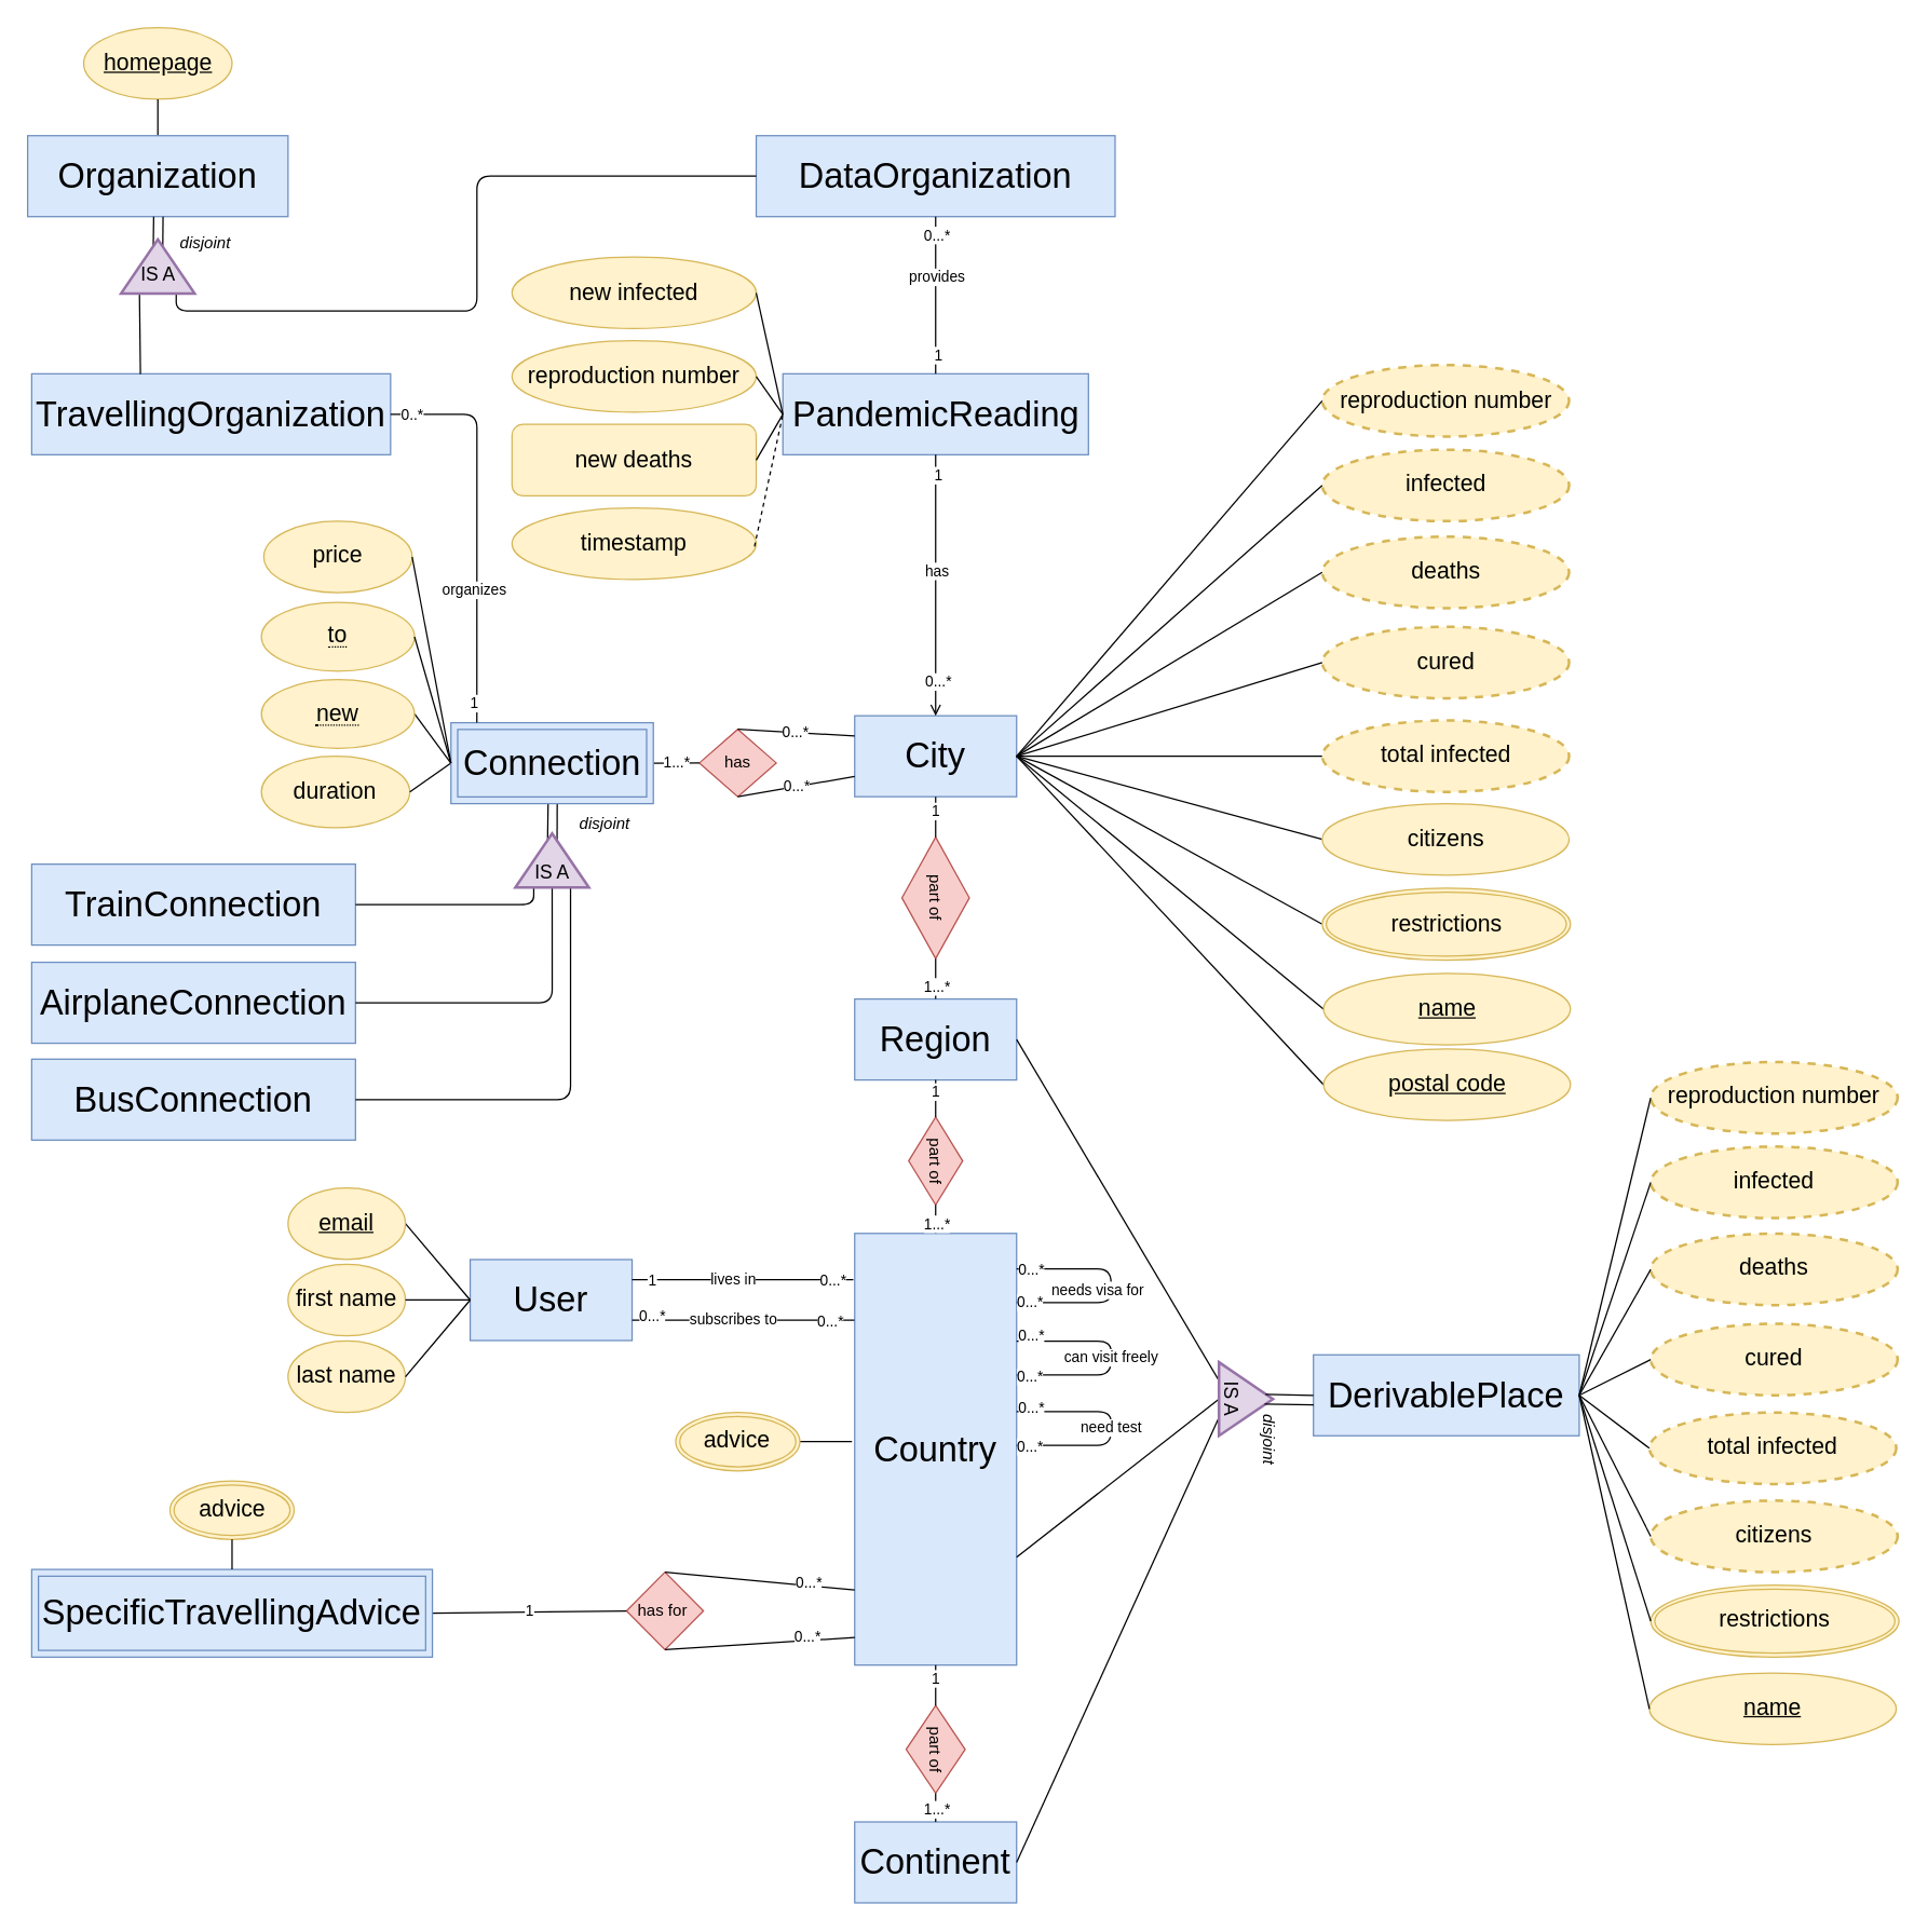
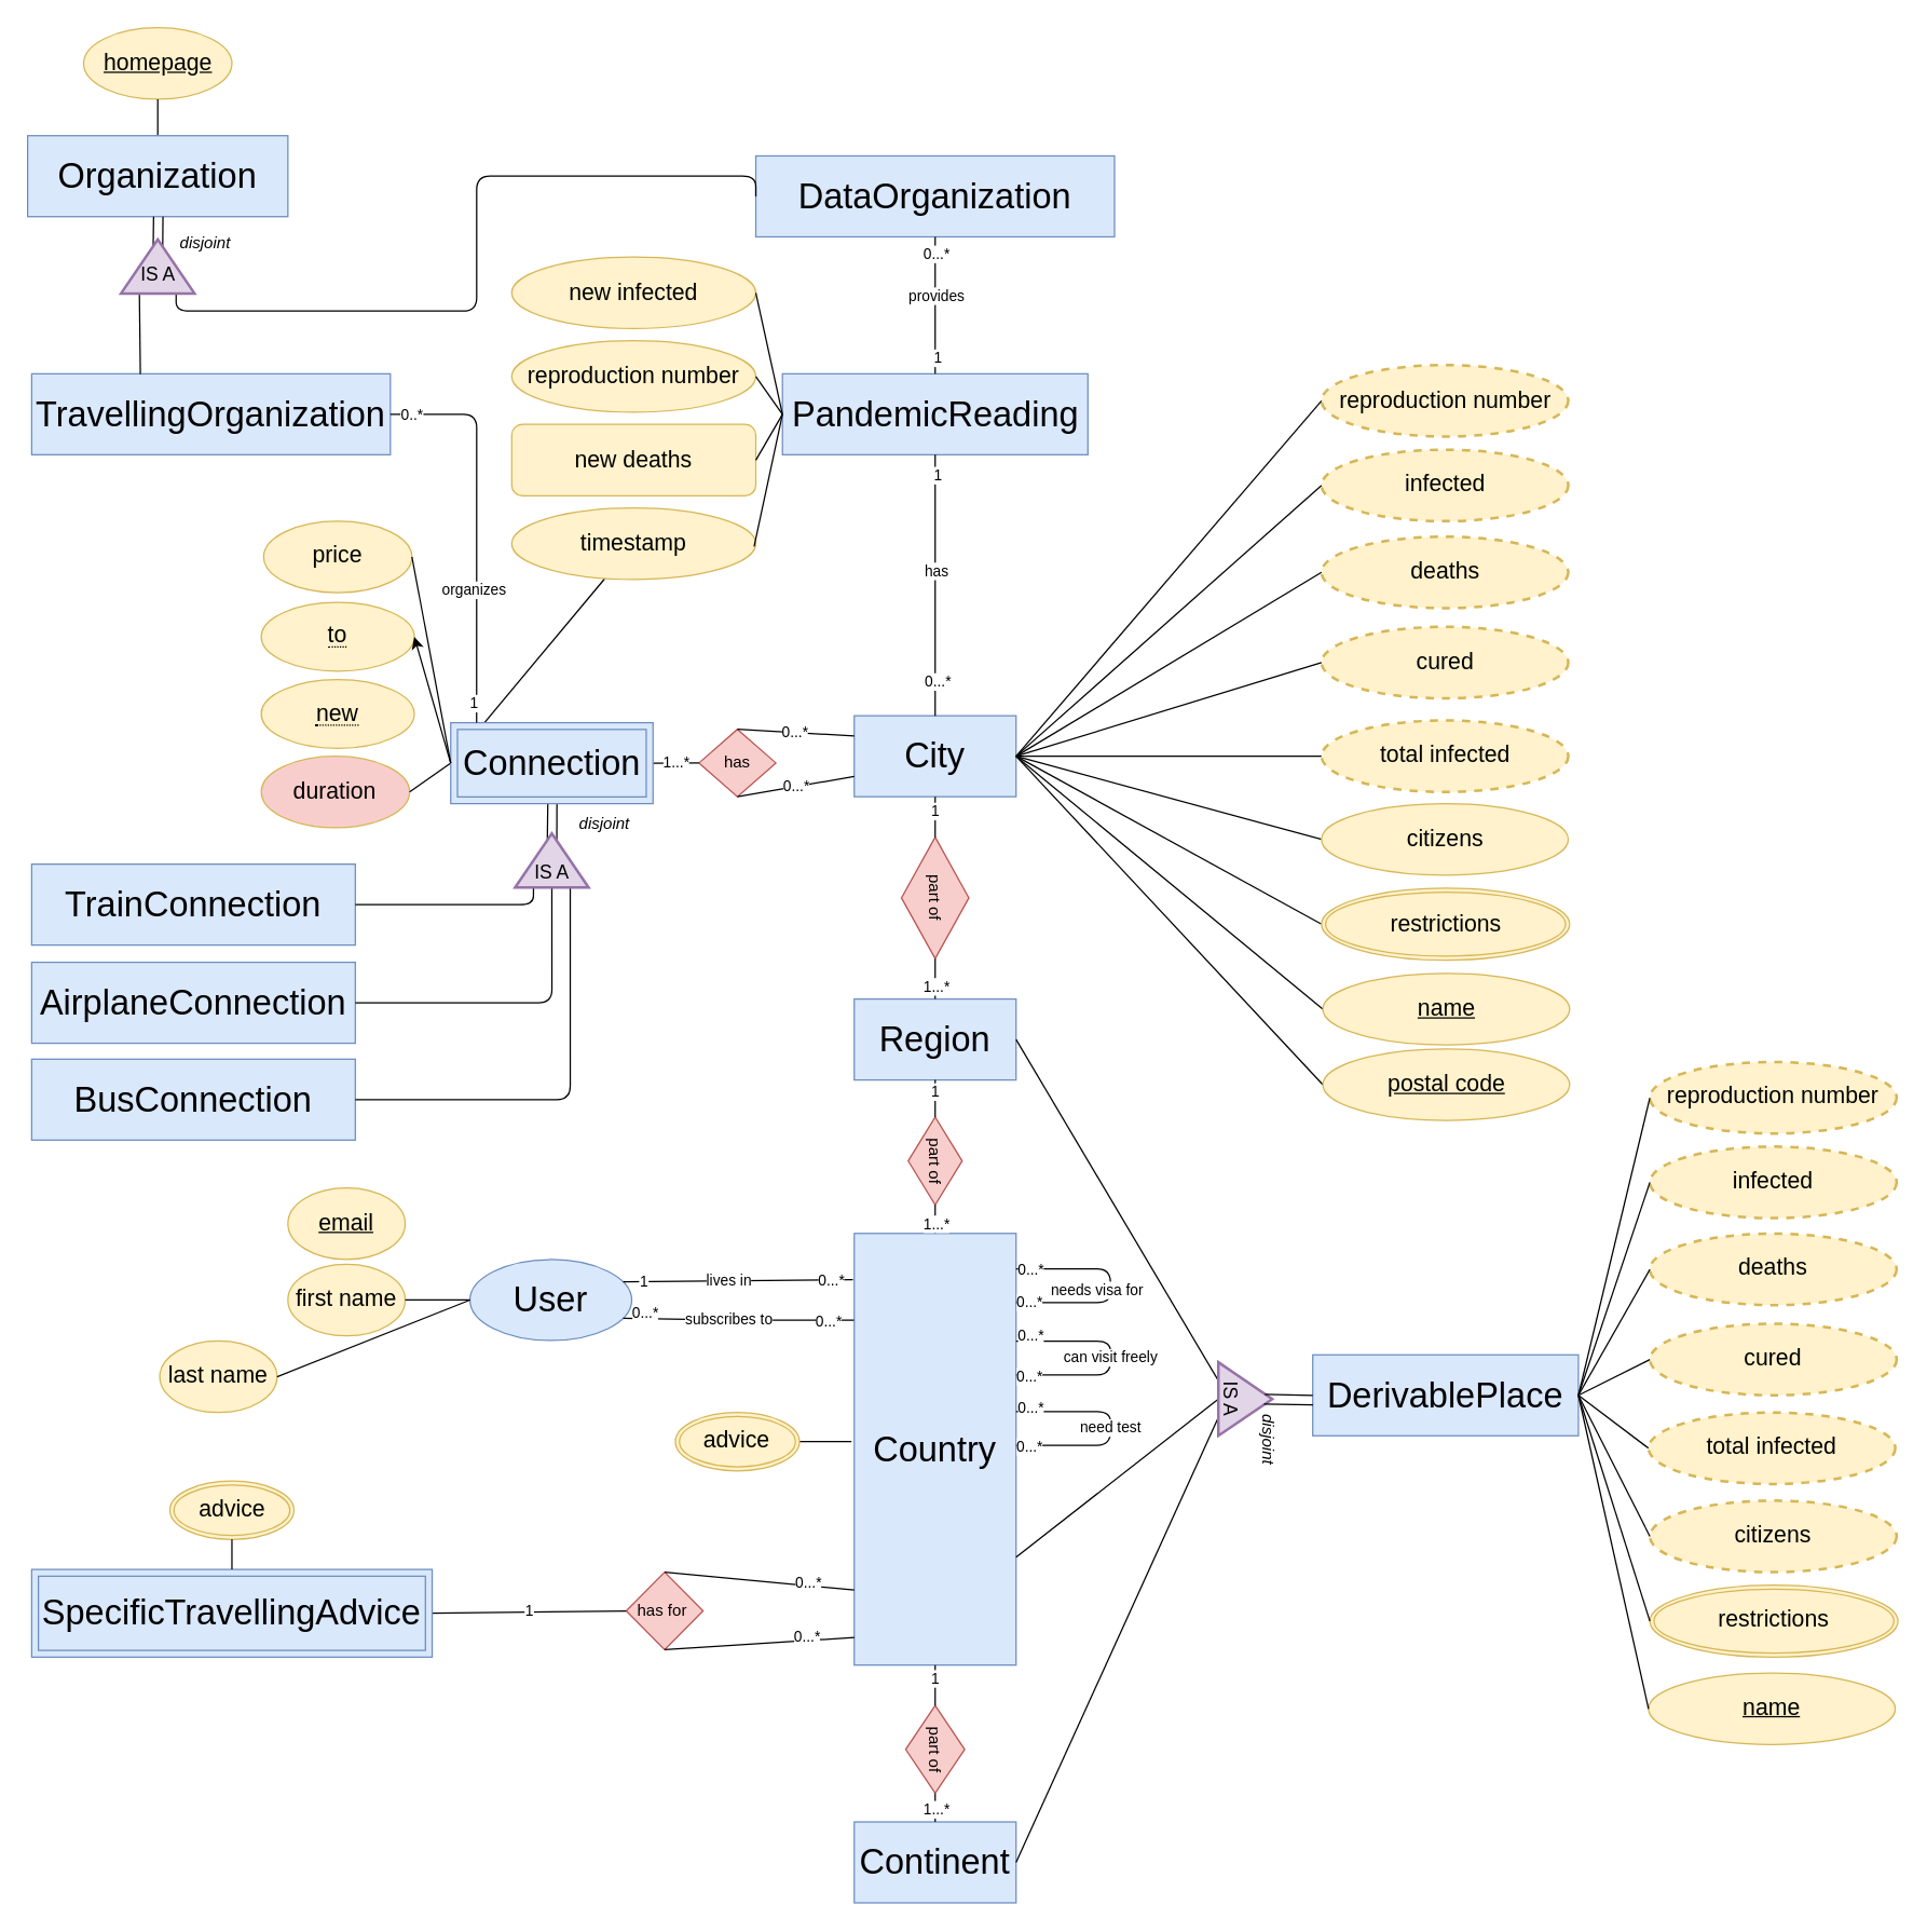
- <mxCell id="98" value="&lt;span style=&quot;font-size: 26px&quot;&gt;DataOrganization&lt;/span&gt;" style="rounded=0;whiteSpace=wrap;html=1;fillColor=#dae8fc;strokeColor=#6c8ebf;" parent="1" vertex="1"><mxGeometry x="560" y="100" width="266" height="60" as="geometry" /></mxCell>
+ <mxCell id="98" value="&lt;span style=&quot;font-size: 26px&quot;&gt;DataOrganization&lt;/span&gt;" style="rounded=0;whiteSpace=wrap;html=1;fillColor=#dae8fc;strokeColor=#6c8ebf;" parent="1" vertex="1"><mxGeometry x="560" y="115" width="266" height="60" as="geometry" /></mxCell>
- <mxCell id="142" value="" style="endArrow=none;html=1;exitX=0.993;exitY=0.538;exitDx=0;exitDy=0;exitPerimeter=0;entryX=0;entryY=0.5;entryDx=0;entryDy=0;dashed=1;" parent="1" source="140" target="73" edge="1"><mxGeometry width="50" height="50" relative="1" as="geometry"><mxPoint x="593" y="380" as="sourcePoint" /><mxPoint x="643" y="330" as="targetPoint" /></mxGeometry></mxCell>
+ <mxCell id="142" value="" style="endArrow=none;html=1;exitX=0.993;exitY=0.538;exitDx=0;exitDy=0;exitPerimeter=0;entryX=0;entryY=0.5;entryDx=0;entryDy=0;" parent="1" source="140" target="73" edge="1"><mxGeometry width="50" height="50" relative="1" as="geometry"><mxPoint x="593" y="380" as="sourcePoint" /><mxPoint x="643" y="330" as="targetPoint" /></mxGeometry></mxCell>
- <mxCell id="146" value="" style="endArrow=none;html=1;exitX=0;exitY=0.5;exitDx=0;exitDy=0;entryX=1;entryY=0.5;entryDx=0;entryDy=0;" parent="1" source="76" target="75" edge="1"><mxGeometry width="50" height="50" relative="1" as="geometry"><mxPoint x="363" y="510" as="sourcePoint" /><mxPoint x="413" y="460" as="targetPoint" /></mxGeometry></mxCell>
+ <mxCell id="146" value="" style="endArrow=classic;html=1;exitX=0;exitY=0.5;exitDx=0;exitDy=0;entryX=1;entryY=0.5;entryDx=0;entryDy=0;" parent="1" source="76" target="75" edge="1"><mxGeometry width="50" height="50" relative="1" as="geometry"><mxPoint x="363" y="510" as="sourcePoint" /><mxPoint x="413" y="460" as="targetPoint" /></mxGeometry></mxCell>
- <mxCell id="78" value="has" style="endArrow=open;html=1;entryX=0.5;entryY=0;entryDx=0;entryDy=0;exitX=0.5;exitY=1;exitDx=0;exitDy=0;" parent="1" source="73" target="6" edge="1"><mxGeometry x="-0.112" y="1" width="50" height="50" relative="1" as="geometry"><mxPoint x="-7" y="880" as="sourcePoint" /><mxPoint x="43" y="830" as="targetPoint" /><mxPoint as="offset" /></mxGeometry></mxCell>
+ <mxCell id="78" value="has" style="endArrow=none;html=1;entryX=0.5;entryY=0;entryDx=0;entryDy=0;exitX=0.5;exitY=1;exitDx=0;exitDy=0;" parent="1" source="73" target="6" edge="1"><mxGeometry x="-0.112" y="1" width="50" height="50" relative="1" as="geometry"><mxPoint x="-7" y="880" as="sourcePoint" /><mxPoint x="43" y="830" as="targetPoint" /><mxPoint as="offset" /></mxGeometry></mxCell>
- <mxCell id="13" value="" style="endArrow=none;html=1;exitX=0;exitY=0.5;exitDx=0;exitDy=0;entryX=1;entryY=0.5;entryDx=0;entryDy=0;" parent="1" source="76" target="74" edge="1"><mxGeometry width="50" height="50" relative="1" as="geometry"><mxPoint x="83" y="681.18" as="sourcePoint" /><mxPoint x="113" y="661.18" as="targetPoint" /></mxGeometry></mxCell>
+ <mxCell id="13" value="" style="endArrow=none;html=1;exitX=0;exitY=0.5;exitDx=0;exitDy=0;" parent="1" source="76" target="140" edge="1"><mxGeometry width="50" height="50" relative="1" as="geometry"><mxPoint x="83" y="681.18" as="sourcePoint" /><mxPoint x="113" y="661.18" as="targetPoint" /></mxGeometry></mxCell>
- <mxCell id="15" value="&lt;span style=&quot;font-size: 17px&quot;&gt;duration&lt;/span&gt;" style="ellipse;whiteSpace=wrap;html=1;fillColor=#fff2cc;strokeColor=#d6b656;" parent="1" vertex="1"><mxGeometry x="193.25" y="560" width="110" height="53" as="geometry" /></mxCell>
+ <mxCell id="15" value="&lt;span style=&quot;font-size: 17px&quot;&gt;duration&lt;/span&gt;" style="ellipse;whiteSpace=wrap;html=1;fillColor=#f8cecc;strokeColor=#d6b656;" parent="1" vertex="1"><mxGeometry x="193.25" y="560" width="110" height="53" as="geometry" /></mxCell>
- <mxCell id="62" value="" style="endArrow=none;html=1;entryX=1;entryY=0.5;entryDx=0;entryDy=0;exitX=0;exitY=0.5;exitDx=0;exitDy=0;" parent="1" source="61" target="137" edge="1"><mxGeometry width="50" height="50" relative="1" as="geometry"><mxPoint x="373" y="1020" as="sourcePoint" /><mxPoint x="305" y="940.25" as="targetPoint" /></mxGeometry></mxCell>
- <mxCell id="61" value="&lt;span style=&quot;font-size: 26px&quot;&gt;User&lt;/span&gt;" style="rounded=0;whiteSpace=wrap;html=1;fillColor=#dae8fc;strokeColor=#6c8ebf;" parent="1" vertex="1"><mxGeometry x="348" y="933.13" width="120" height="60" as="geometry" /></mxCell>
+ <mxCell id="61" value="&lt;span style=&quot;font-size: 26px&quot;&gt;User&lt;/span&gt;" style="ellipse;whiteSpace=wrap;html=1;fillColor=#dae8fc;strokeColor=#6c8ebf;" parent="1" vertex="1"><mxGeometry x="348" y="933.13" width="120" height="60" as="geometry" /></mxCell>
- <mxCell id="105" value="&lt;span style=&quot;font-size: 17px&quot;&gt;last name&lt;/span&gt;" style="ellipse;whiteSpace=wrap;html=1;fillColor=#fff2cc;strokeColor=#d6b656;" parent="1" vertex="1"><mxGeometry x="213" y="993.5" width="87" height="53" as="geometry" /></mxCell>
+ <mxCell id="105" value="&lt;span style=&quot;font-size: 17px&quot;&gt;last name&lt;/span&gt;" style="ellipse;whiteSpace=wrap;html=1;fillColor=#fff2cc;strokeColor=#d6b656;" parent="1" vertex="1"><mxGeometry x="118" y="993.5" width="87" height="53" as="geometry" /></mxCell>
